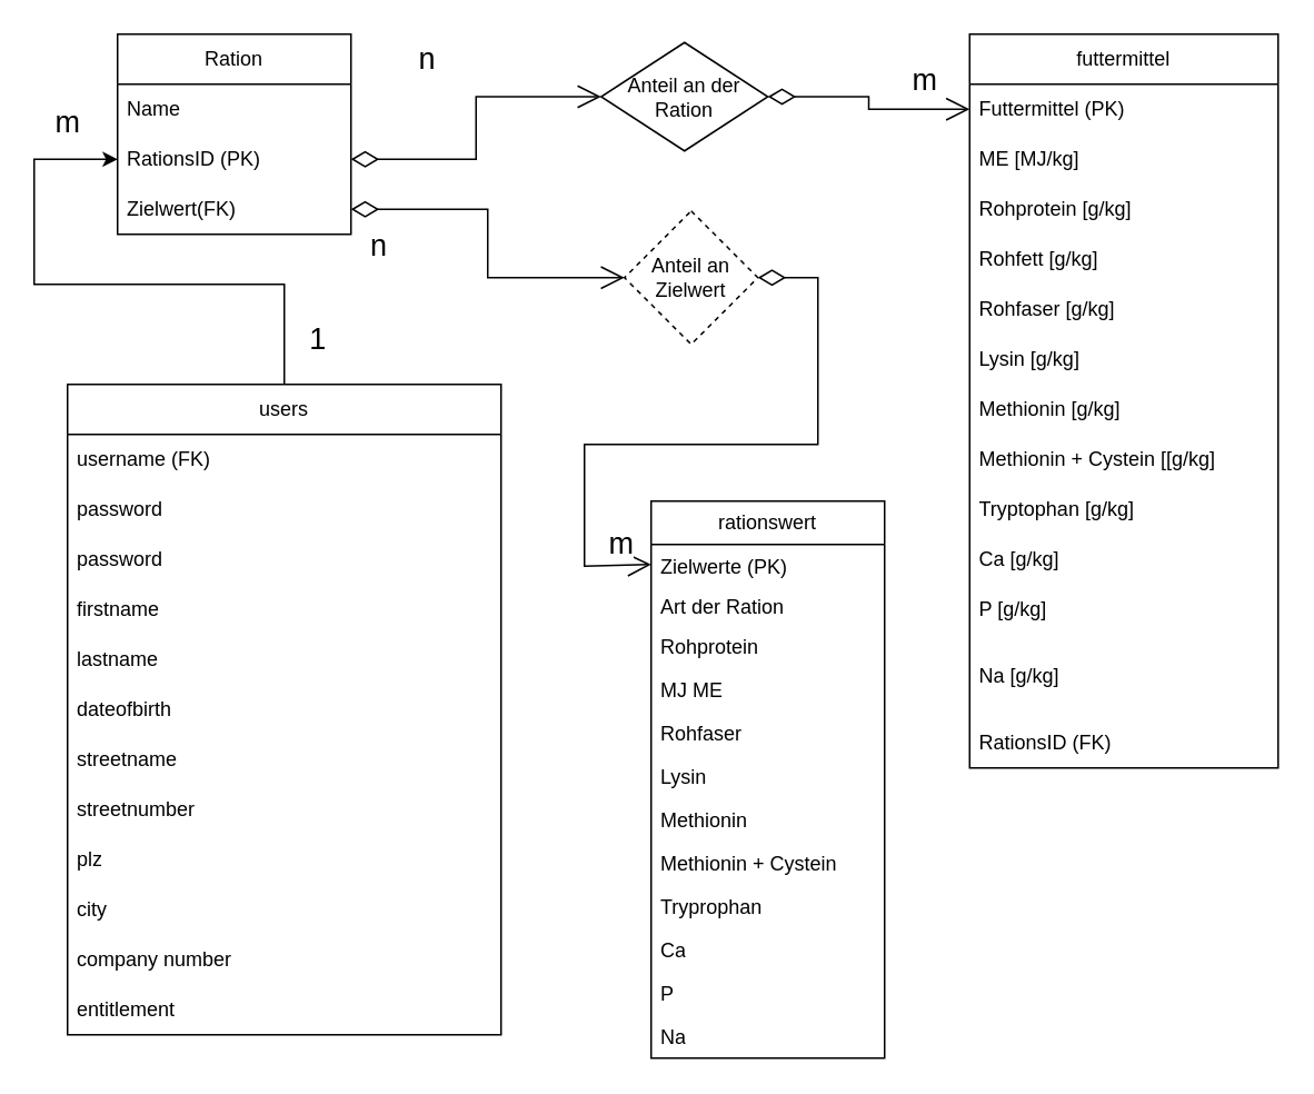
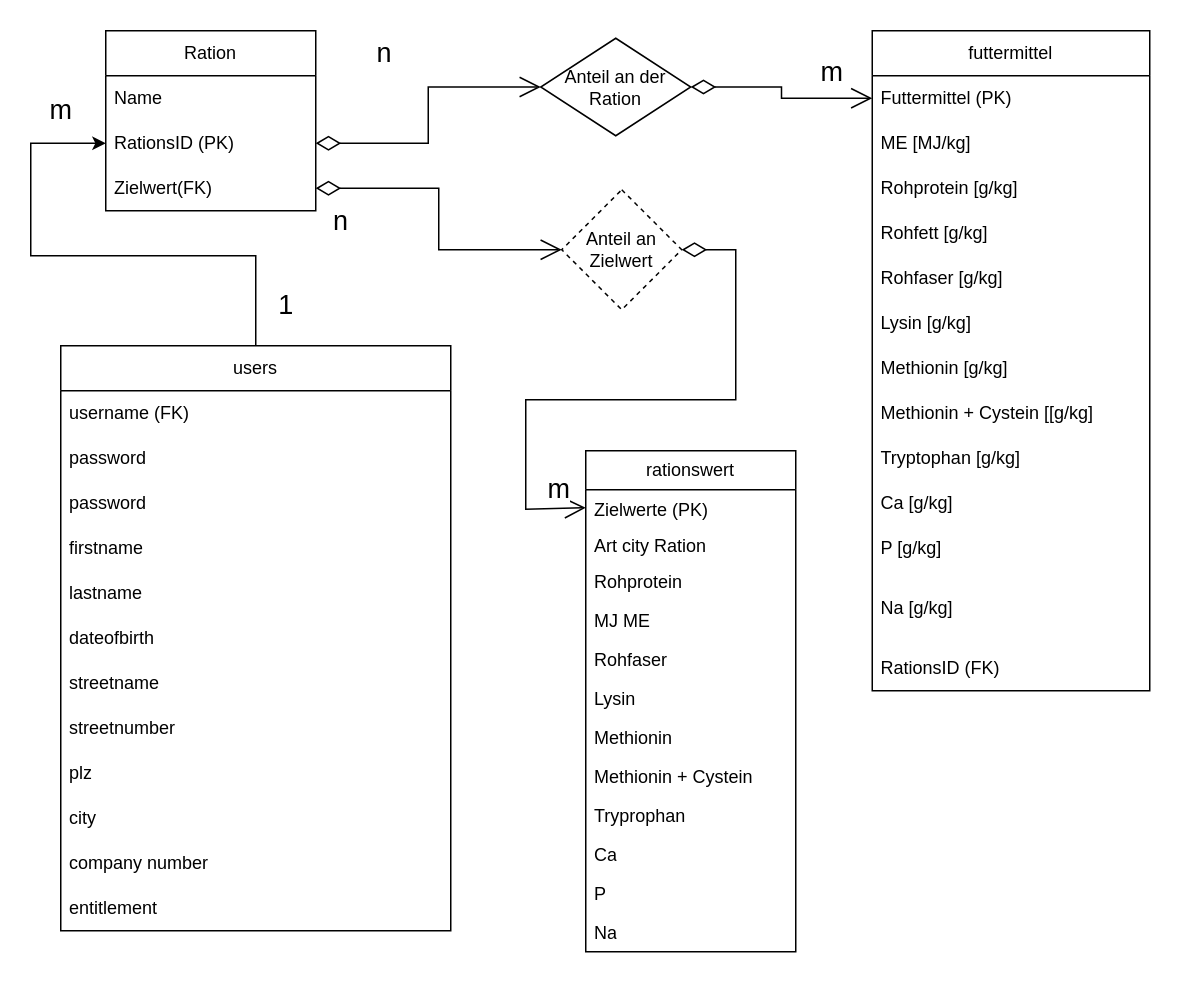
- <mxCell id="38" value="Art der Ration" style="text;strokeColor=none;fillColor=none;align=left;verticalAlign=top;spacingLeft=4;spacingRight=4;overflow=hidden;rotatable=0;points=[[0,0.5],[1,0.5]];portConstraint=eastwest;whiteSpace=wrap;html=1;" parent="36" vertex="1"><mxGeometry y="50" width="140" height="24" as="geometry" /></mxCell>
+ <mxCell id="38" value="Art city Ration" style="text;strokeColor=none;fillColor=none;align=left;verticalAlign=top;spacingLeft=4;spacingRight=4;overflow=hidden;rotatable=0;points=[[0,0.5],[1,0.5]];portConstraint=eastwest;whiteSpace=wrap;html=1;" parent="36" vertex="1"><mxGeometry y="50" width="140" height="24" as="geometry" /></mxCell>
